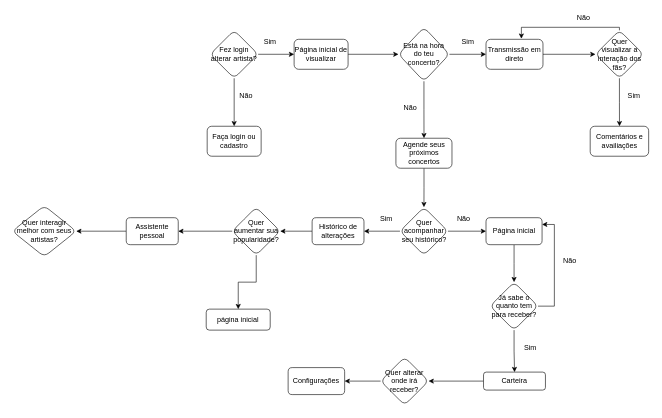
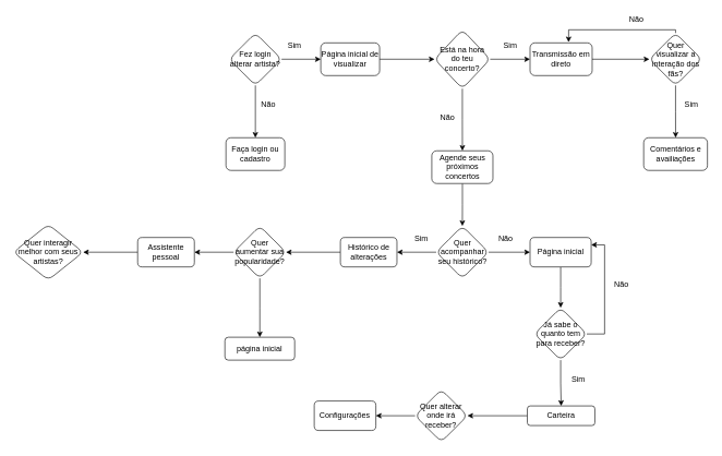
- <mxCell id="46" value="Quer aumentar sua popularidade?" style="rhombus;whiteSpace=wrap;html=1;rounded=1;" vertex="1" parent="1"><mxGeometry x="386.75" y="345" width="80" height="80" as="geometry" /></mxCell>
+ <mxCell id="46" value="Quer aumentar sua popularidade?" style="rhombus;whiteSpace=wrap;html=1;rounded=1;" vertex="1" parent="1"><mxGeometry x="356.75" y="345" width="80" height="80" as="geometry" /></mxCell>
